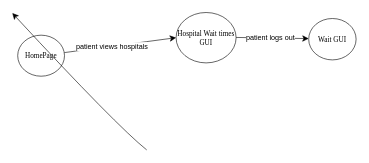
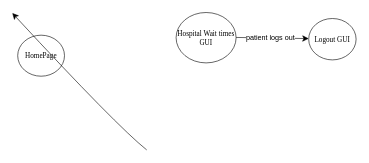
- <mxCell id="9" value="Wait GUI" style="rounded=1;whiteSpace=wrap;html=1;arcSize=24;shadow=0;comic=0;labelBackgroundColor=none;fontFamily=Verdana;fontSize=12;align=center;shape=ellipse;perimeter=ellipsePerimeter;" parent="1" vertex="1"><mxGeometry x="514" y="30" width="79" height="69" as="geometry" /></mxCell>
+ <mxCell id="9" value="Logout GUI" style="rounded=1;whiteSpace=wrap;html=1;arcSize=24;shadow=0;comic=0;labelBackgroundColor=none;fontFamily=Verdana;fontSize=12;align=center;shape=ellipse;perimeter=ellipsePerimeter;" parent="1" vertex="1"><mxGeometry x="514" y="30" width="79" height="69" as="geometry" /></mxCell>
- <mxCell id="2" value="" style="edgeStyle=none;curved=1;rounded=0;orthogonalLoop=1;jettySize=auto;html=1;fontSize=12;startSize=8;endSize=8;entryX=0;entryY=0.5;entryDx=0;entryDy=0;" parent="1" source="4" target="8" edge="1"><mxGeometry relative="1" as="geometry"><Array as="points" /></mxGeometry></mxCell>
- <mxCell id="3" value="patient views hospitals" style="edgeLabel;html=1;align=center;verticalAlign=middle;resizable=0;points=[];fontSize=12;" parent="2" vertex="1" connectable="0"><mxGeometry x="-0.154" y="-4" relative="1" as="geometry"><mxPoint x="-1" y="-4" as="offset" /></mxGeometry></mxCell>
